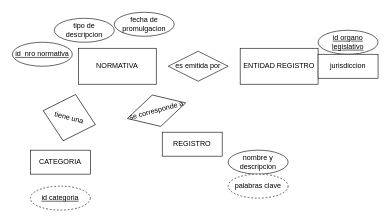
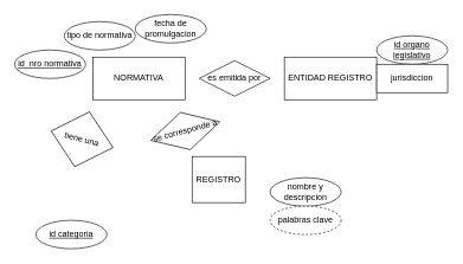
- <mxCell id="7" value="tipo de descripcion" style="ellipse;whiteSpace=wrap;html=1;align=center;" vertex="1" parent="1"><mxGeometry x="90" y="30" width="100" height="40" as="geometry" /></mxCell>
+ <mxCell id="7" value="tipo de normativa" style="ellipse;whiteSpace=wrap;html=1;align=center;" vertex="1" parent="1"><mxGeometry x="90" y="30" width="100" height="40" as="geometry" /></mxCell>
- <mxCell id="3" value="REGISTRO" style="whiteSpace=wrap;html=1;align=center;" vertex="1" parent="1"><mxGeometry x="270" y="220" width="100" height="40" as="geometry" /></mxCell>
+ <mxCell id="3" value="REGISTRO" style="whiteSpace=wrap;html=1;align=center;" vertex="1" parent="1"><mxGeometry x="270" y="220" width="75" height="65" as="geometry" /></mxCell>
- <mxCell id="5" value="CATEGORIA" style="whiteSpace=wrap;html=1;align=center;" vertex="1" parent="1"><mxGeometry x="50" y="250" width="100" height="40" as="geometry" /></mxCell>
- <mxCell id="15" value="id categoria" style="ellipse;whiteSpace=wrap;html=1;align=center;fontStyle=4;dashed=1;" vertex="1" parent="1"><mxGeometry x="50" y="310" width="100" height="40" as="geometry" /></mxCell>
+ <mxCell id="15" value="id categoria" style="ellipse;whiteSpace=wrap;html=1;align=center;fontStyle=4;" vertex="1" parent="1"><mxGeometry x="50" y="310" width="100" height="40" as="geometry" /></mxCell>
